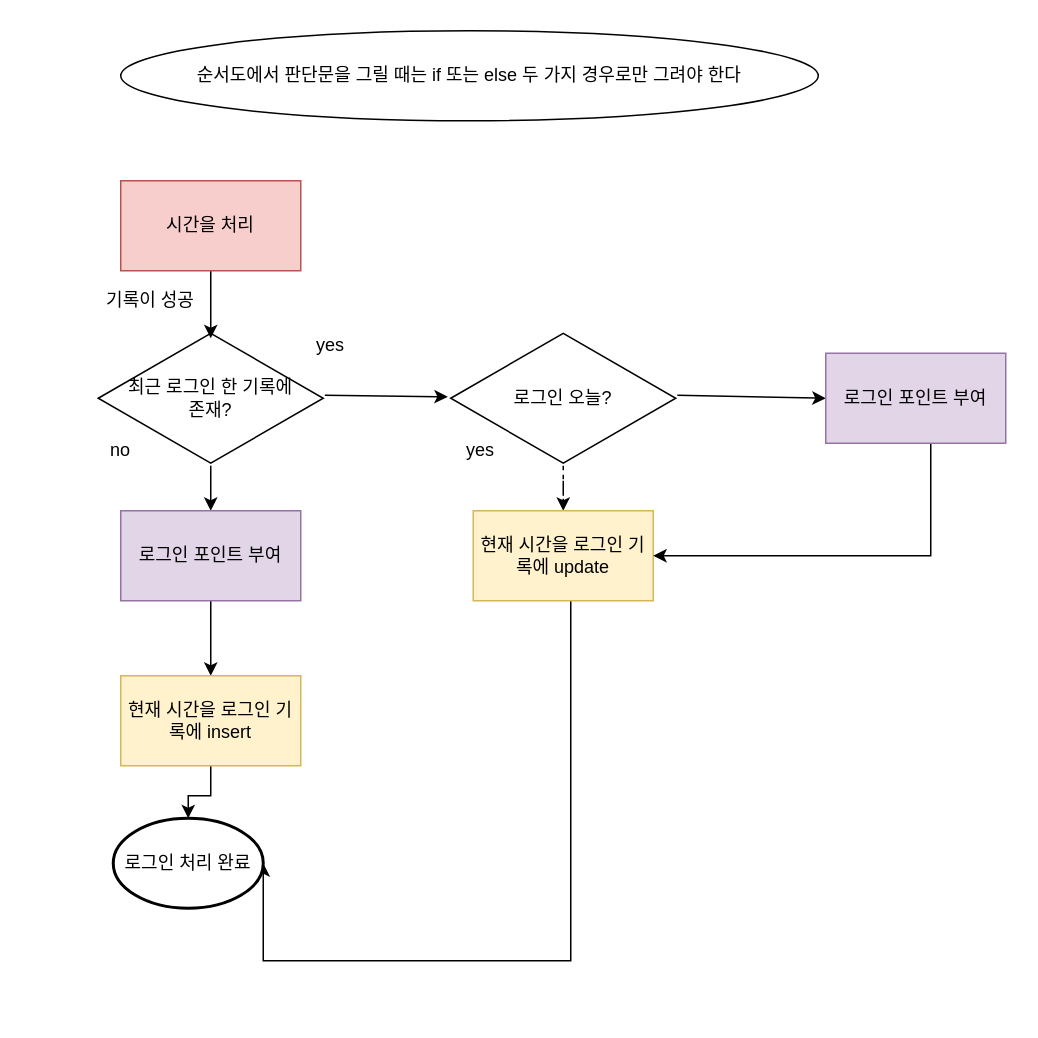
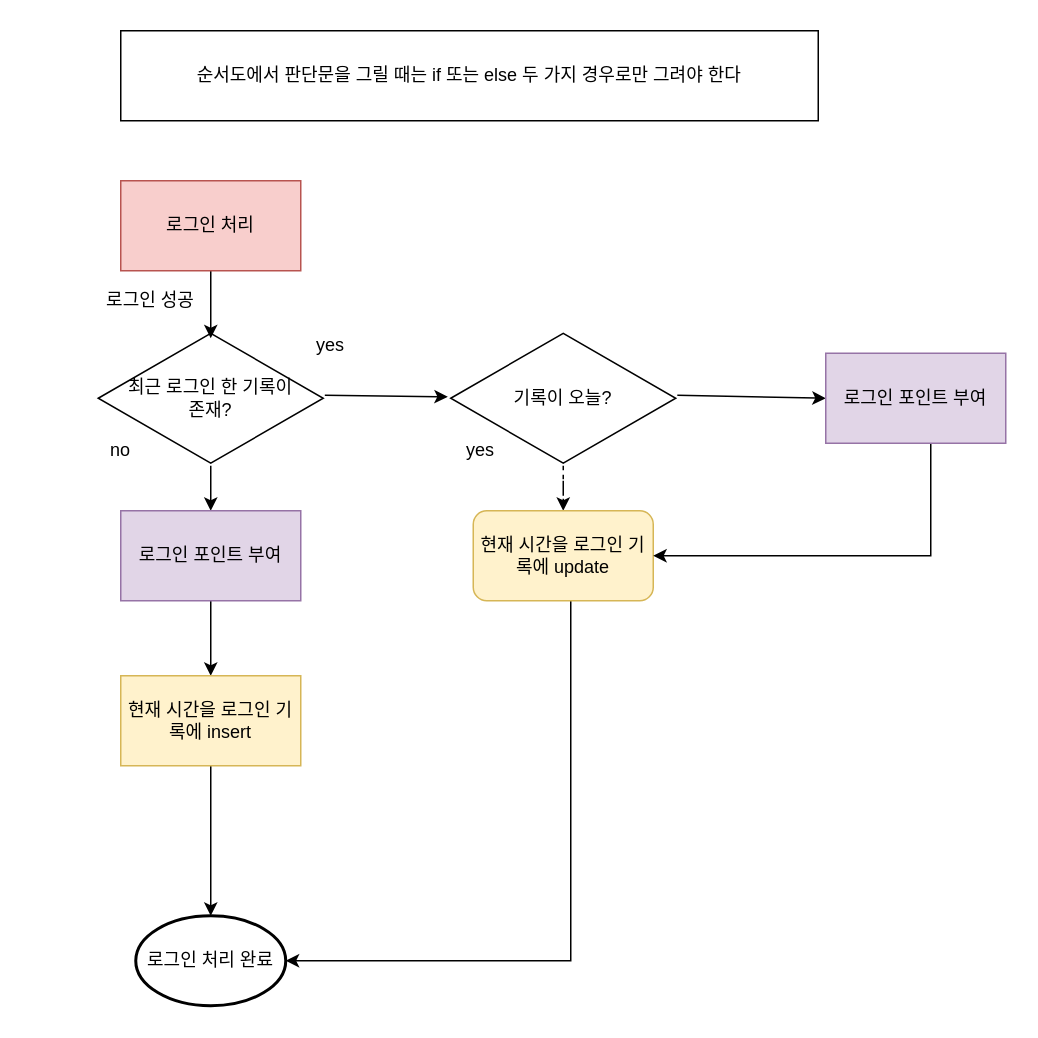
- <mxCell id="21" value="순서도에서 판단문을 그릴 때는 if 또는 else 두 가지 경우로만 그려야 한다" style="ellipse;whiteSpace=wrap;html=1;" vertex="1" parent="1"><mxGeometry x="80" width="465" height="60" as="geometry" y="20" /></mxCell>
+ <mxCell id="21" value="순서도에서 판단문을 그릴 때는 if 또는 else 두 가지 경우로만 그려야 한다" style="rounded=0;whiteSpace=wrap;html=1;" vertex="1" parent="1"><mxGeometry x="80" width="465" height="60" as="geometry" y="20" /></mxCell>
- <mxCell id="20" value="시간을 처리" style="rounded=0;whiteSpace=wrap;html=1;fillColor=#f8cecc;strokeColor=#b85450;" vertex="1" parent="1"><mxGeometry x="80" y="120" width="120" height="60" as="geometry" /></mxCell>
+ <mxCell id="20" value="로그인 처리" style="rounded=0;whiteSpace=wrap;html=1;fillColor=#f8cecc;strokeColor=#b85450;" vertex="1" parent="1"><mxGeometry x="80" y="120" width="120" height="60" as="geometry" /></mxCell>
- <mxCell id="22" value="기록이 성공" style="rounded=0;whiteSpace=wrap;html=1;strokeColor=none;fillColor=none;" vertex="1" parent="1"><mxGeometry x="40" y="170" width="120" height="60" as="geometry" /></mxCell>
+ <mxCell id="22" value="로그인 성공" style="rounded=0;whiteSpace=wrap;html=1;strokeColor=none;fillColor=none;" vertex="1" parent="1"><mxGeometry x="40" y="170" width="120" height="60" as="geometry" /></mxCell>
- <mxCell id="3" value="최근 로그인 한 기록에&lt;br&gt;존재?" style="html=1;whiteSpace=wrap;aspect=fixed;shape=isoRectangle;" vertex="1" parent="1"><mxGeometry x="65" y="220" width="150" height="90" as="geometry" /></mxCell>
+ <mxCell id="3" value="최근 로그인 한 기록이&lt;br&gt;존재?" style="html=1;whiteSpace=wrap;aspect=fixed;shape=isoRectangle;" vertex="1" parent="1"><mxGeometry x="65" y="220" width="150" height="90" as="geometry" /></mxCell>
- <mxCell id="5" value="로그인 오늘?" style="html=1;whiteSpace=wrap;aspect=fixed;shape=isoRectangle;" vertex="1" parent="1"><mxGeometry x="300" y="220" width="150" height="90" as="geometry" /></mxCell>
+ <mxCell id="5" value="기록이 오늘?" style="html=1;whiteSpace=wrap;aspect=fixed;shape=isoRectangle;" vertex="1" parent="1"><mxGeometry x="300" y="220" width="150" height="90" as="geometry" /></mxCell>
- <mxCell id="9" value="현재 시간을 로그인 기록에 update" style="rounded=0;whiteSpace=wrap;html=1;fillColor=#fff2cc;strokeColor=#d6b656;" vertex="1" parent="1"><mxGeometry x="315" y="340" width="120" height="60" as="geometry" /></mxCell>
+ <mxCell id="9" value="현재 시간을 로그인 기록에 update" style="whiteSpace=wrap;html=1;fillColor=#fff2cc;strokeColor=#d6b656;rounded=1;" vertex="1" parent="1"><mxGeometry x="315" y="340" width="120" height="60" as="geometry" /></mxCell>
- <mxCell id="23" value="로그인 처리 완료" style="strokeWidth=2;html=1;shape=mxgraph.flowchart.start_1;whiteSpace=wrap;" vertex="1" parent="1"><mxGeometry x="75" y="545" width="100" height="60" as="geometry" /></mxCell>
+ <mxCell id="23" value="로그인 처리 완료" style="strokeWidth=2;html=1;shape=mxgraph.flowchart.start_1;whiteSpace=wrap;" vertex="1" parent="1"><mxGeometry x="90" y="610" width="100" height="60" as="geometry" /></mxCell>
